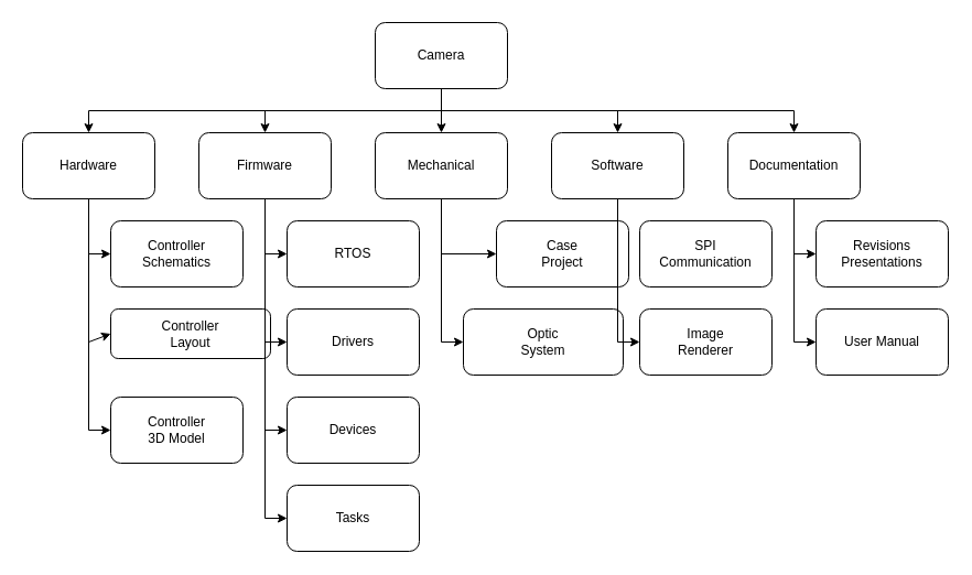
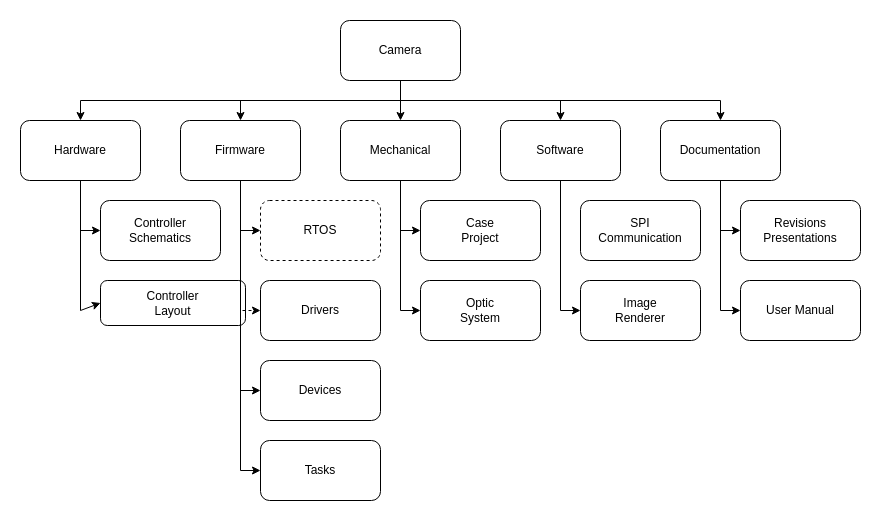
- <mxCell id="14" value="RTOS" style="rounded=1;whiteSpace=wrap;html=1;fillColor=none;" vertex="1" parent="1"><mxGeometry x="260" y="200" width="120" height="60" as="geometry" /></mxCell>
+ <mxCell id="14" value="RTOS" style="rounded=1;whiteSpace=wrap;html=1;fillColor=none;dashed=1;" vertex="1" parent="1"><mxGeometry x="260" y="200" width="120" height="60" as="geometry" /></mxCell>
- <mxCell id="17" value="Case&lt;br&gt;Project" style="rounded=1;whiteSpace=wrap;html=1;fillColor=none;" vertex="1" parent="1"><mxGeometry x="450" y="200" width="120" height="60" as="geometry" /></mxCell>
+ <mxCell id="17" value="Case&lt;br&gt;Project" style="rounded=1;whiteSpace=wrap;html=1;fillColor=none;" vertex="1" parent="1"><mxGeometry x="420" y="200" width="120" height="60" as="geometry" /></mxCell>
- <mxCell id="28" value="" style="endArrow=classic;html=1;rounded=0;entryX=0;entryY=0.5;entryDx=0;entryDy=0;exitX=0.5;exitY=1;exitDx=0;exitDy=0;" edge="1" parent="1" source="4" target="21"><mxGeometry width="50" height="50" relative="1" as="geometry"><mxPoint x="10" y="310" as="sourcePoint" /><mxPoint x="60" y="260" as="targetPoint" /><Array as="points"><mxPoint x="240" y="310" /></Array></mxGeometry></mxCell>
+ <mxCell id="28" value="" style="endArrow=classic;html=1;rounded=0;entryX=0;entryY=0.5;entryDx=0;entryDy=0;exitX=0.5;exitY=1;exitDx=0;exitDy=0;dashed=1;" edge="1" parent="1" source="4" target="21"><mxGeometry width="50" height="50" relative="1" as="geometry"><mxPoint x="10" y="310" as="sourcePoint" /><mxPoint x="60" y="260" as="targetPoint" /><Array as="points"><mxPoint x="240" y="310" /></Array></mxGeometry></mxCell>
- <mxCell id="18" value="Optic&lt;br&gt;System" style="rounded=1;whiteSpace=wrap;html=1;fillColor=none;" vertex="1" parent="1"><mxGeometry x="420" y="280" width="145" height="60" as="geometry" /></mxCell>
+ <mxCell id="18" value="Optic&lt;br&gt;System" style="rounded=1;whiteSpace=wrap;html=1;fillColor=none;" vertex="1" parent="1"><mxGeometry x="420" y="280" width="120" height="60" as="geometry" /></mxCell>
- <mxCell id="26" value="" style="endArrow=classic;html=1;rounded=0;entryX=0;entryY=0.5;entryDx=0;entryDy=0;" edge="1" parent="1" source="3" target="13"><mxGeometry width="50" height="50" relative="1" as="geometry"><mxPoint y="350" as="sourcePoint" x="-100" /><mxPoint x="-50" y="300" as="targetPoint" /><Array as="points"><mxPoint x="80" y="390" /></Array></mxGeometry></mxCell>
- <mxCell id="13" value="Controller&lt;br&gt;3D Model" style="rounded=1;whiteSpace=wrap;html=1;fillColor=none;" vertex="1" parent="1"><mxGeometry x="100" y="360" width="120" height="60" as="geometry" /></mxCell>
